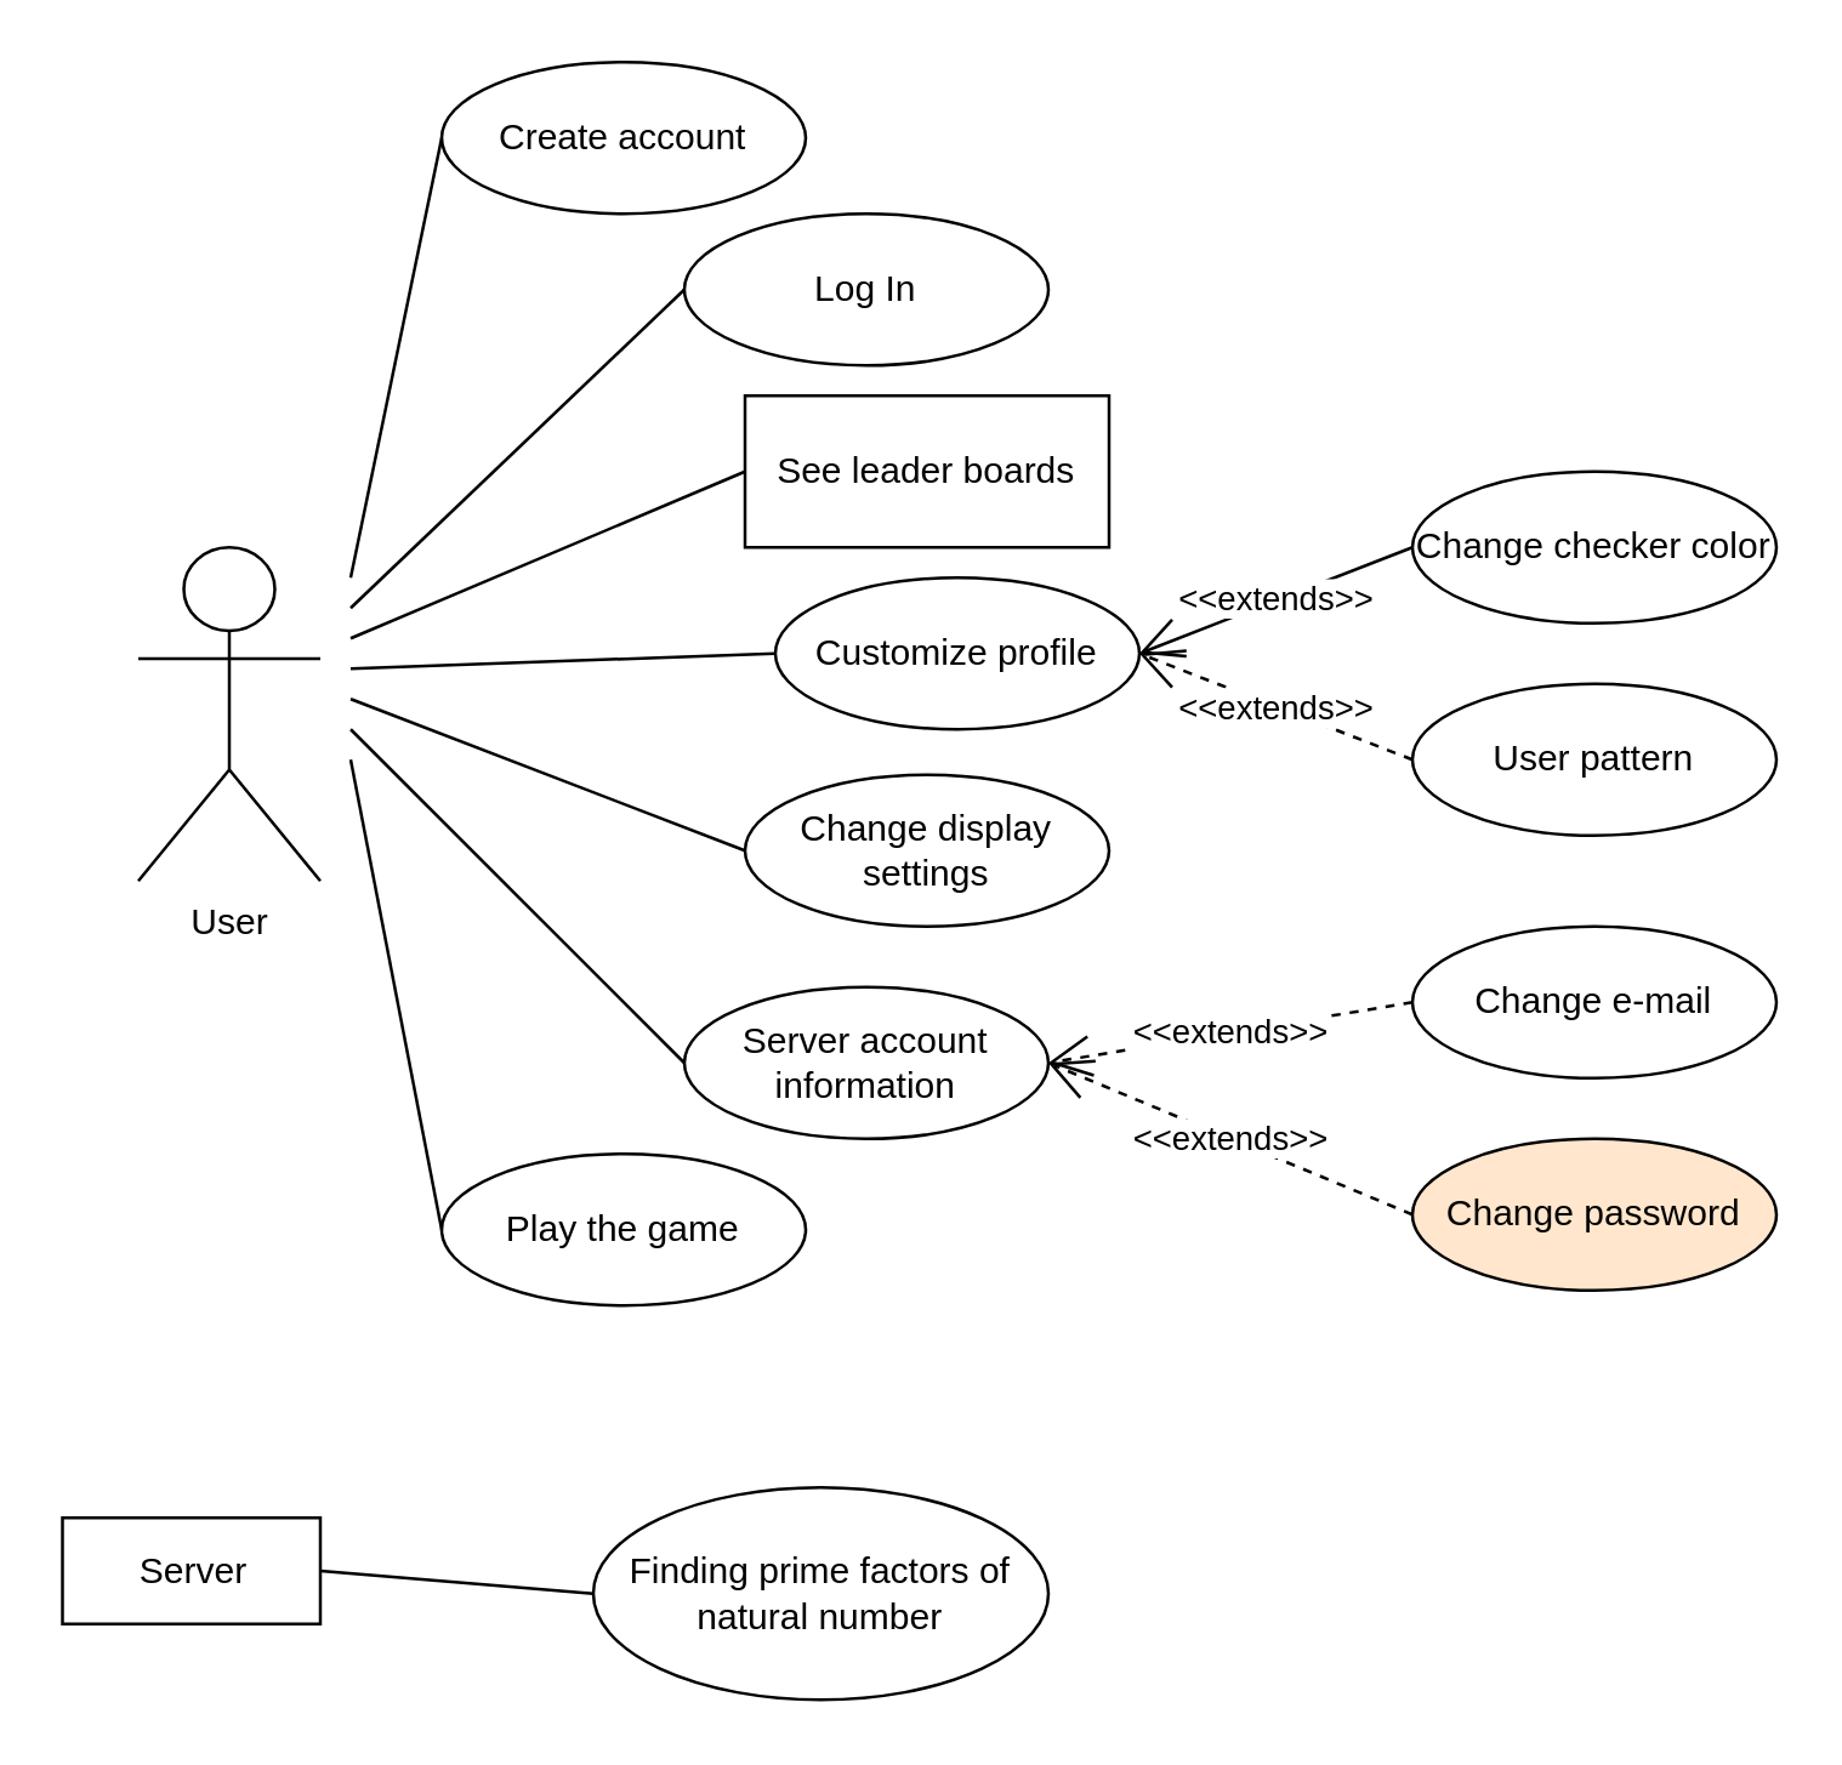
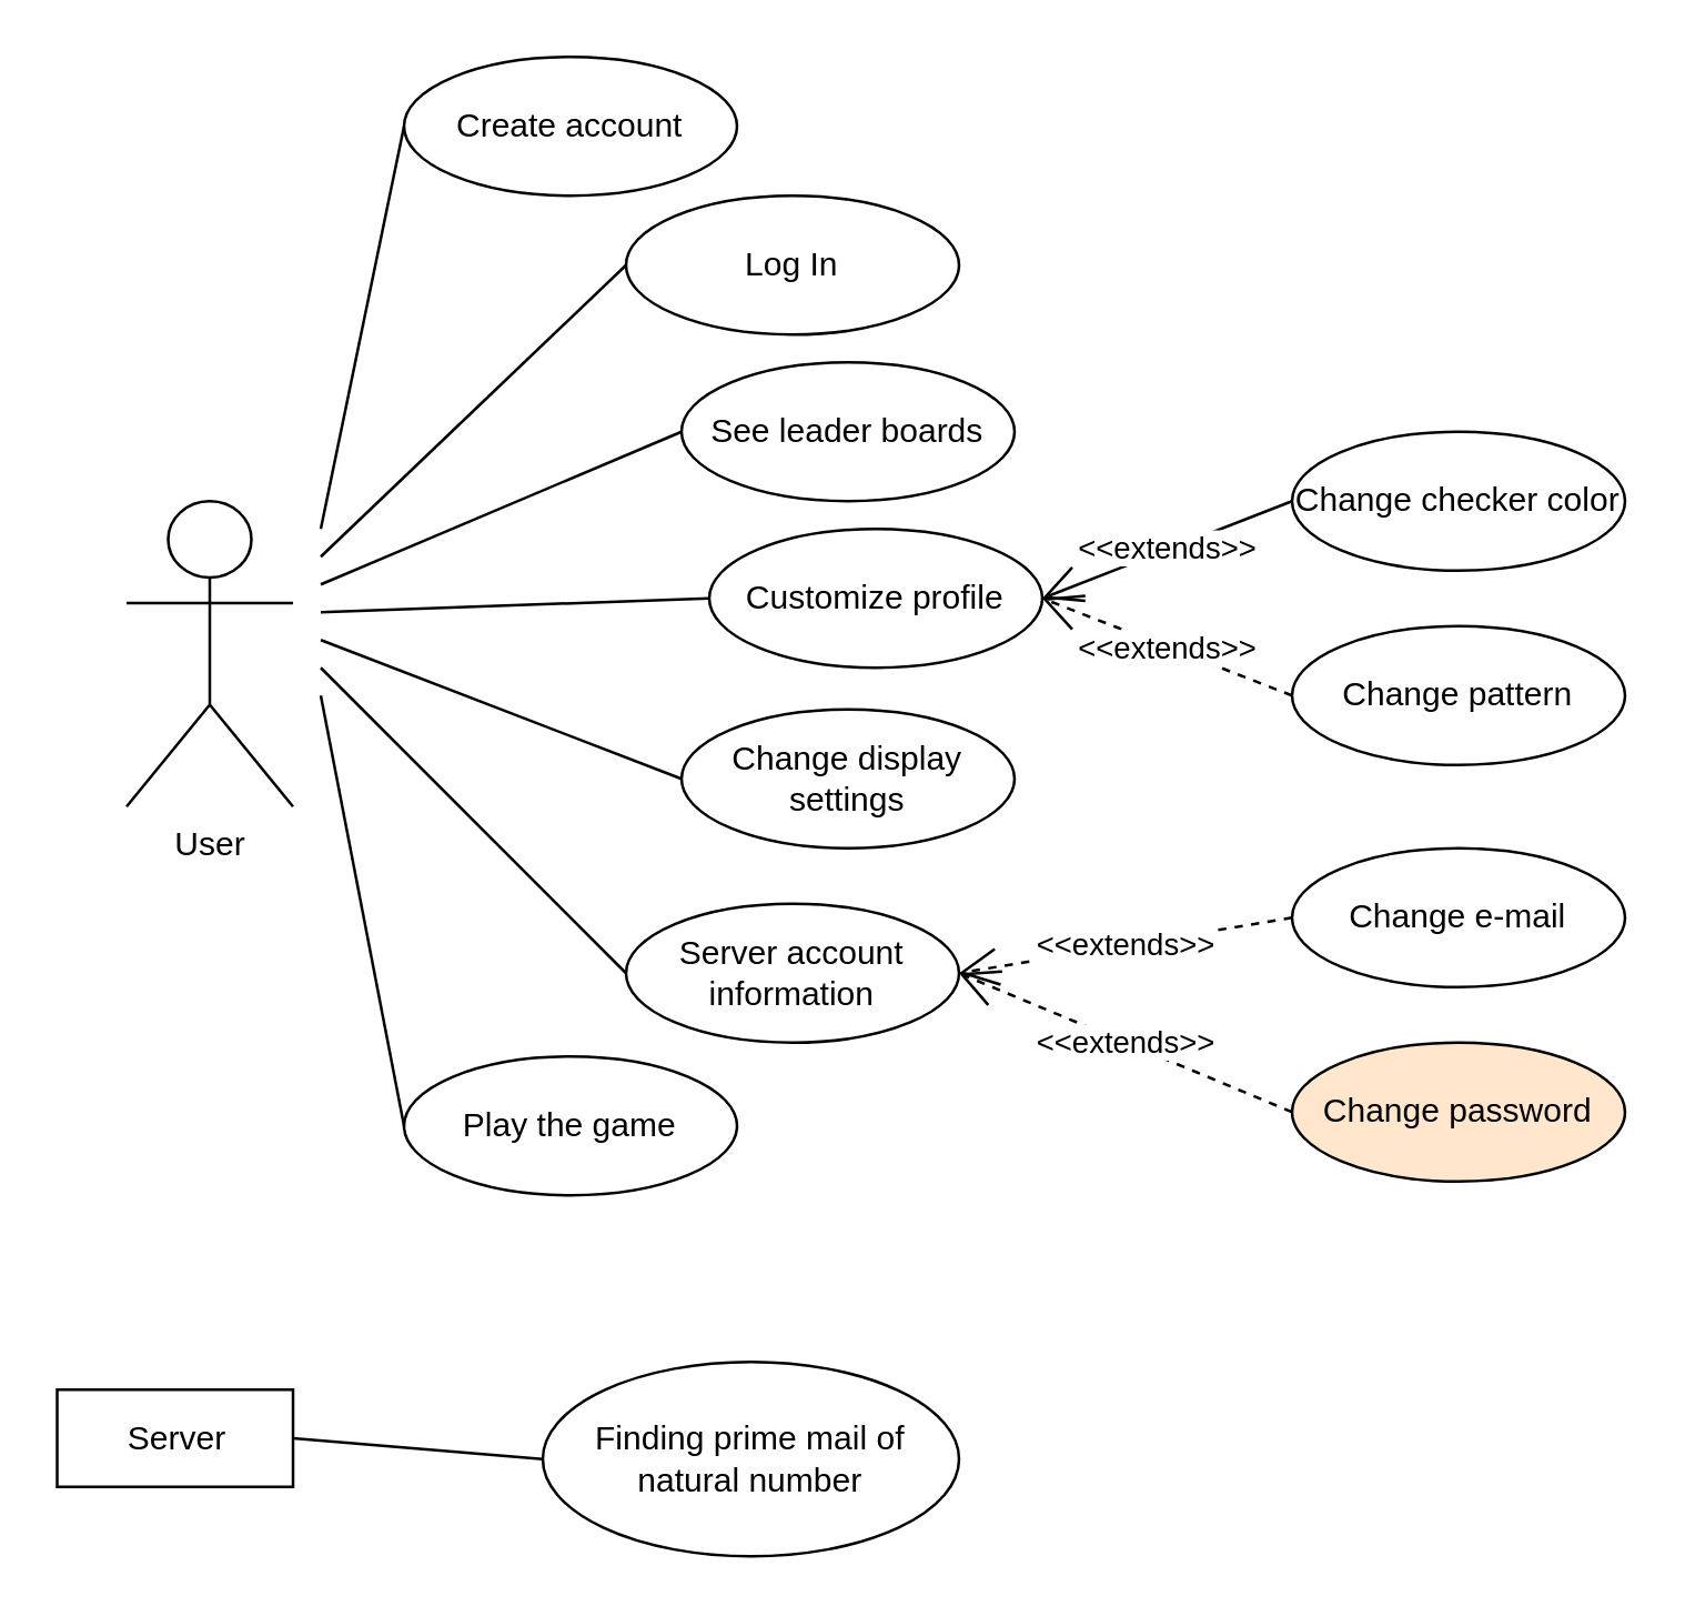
- <mxCell id="6" value="See leader boards" style="whiteSpace=wrap;html=1;rounded=0;" vertex="1" parent="1"><mxGeometry x="245" y="130" width="120" height="50" as="geometry" /></mxCell>
+ <mxCell id="6" value="See leader boards" style="ellipse;whiteSpace=wrap;html=1;" vertex="1" parent="1"><mxGeometry x="245" y="130" width="120" height="50" as="geometry" /></mxCell>
- <mxCell id="8" value="User pattern" style="ellipse;whiteSpace=wrap;html=1;" vertex="1" parent="1"><mxGeometry x="465" y="225" width="120" height="50" as="geometry" /></mxCell>
+ <mxCell id="8" value="Change pattern" style="ellipse;whiteSpace=wrap;html=1;" vertex="1" parent="1"><mxGeometry x="465" y="225" width="120" height="50" as="geometry" /></mxCell>
- <mxCell id="24" value="Finding prime factors of natural number" style="ellipse;whiteSpace=wrap;html=1;" vertex="1" parent="1"><mxGeometry x="195" y="490" width="150" height="70" as="geometry" /></mxCell>
+ <mxCell id="24" value="Finding prime mail of natural number" style="ellipse;whiteSpace=wrap;html=1;" vertex="1" parent="1"><mxGeometry x="195" y="490" width="150" height="70" as="geometry" /></mxCell>
